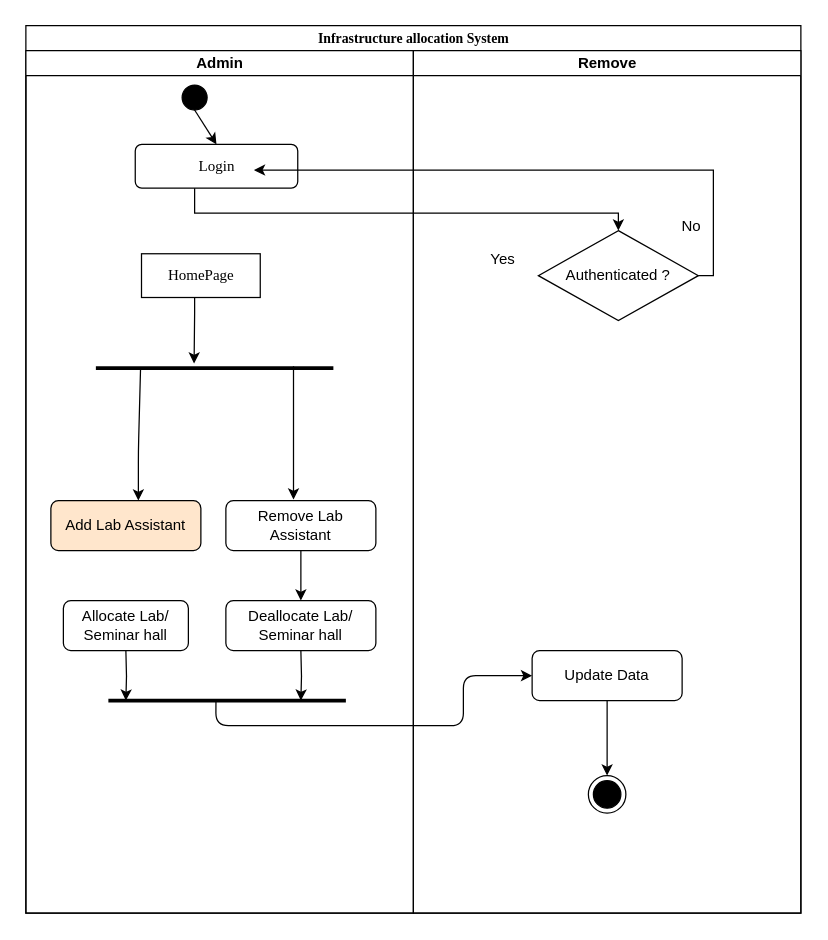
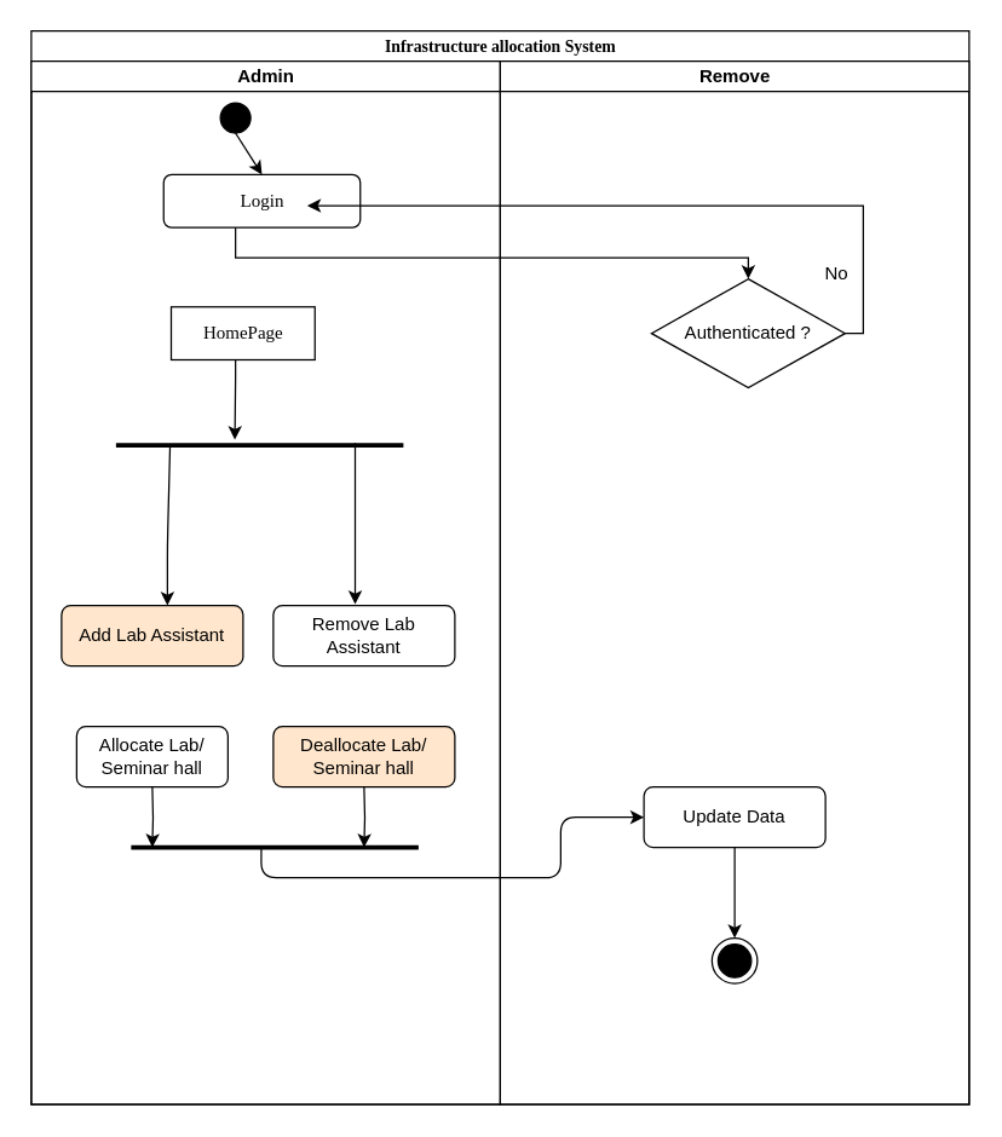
- <mxCell id="22" value="Yes" style="text;html=1;resizable=0;points=[];autosize=1;align=left;verticalAlign=top;spacingTop=-4;" parent="20" vertex="1"><mxGeometry x="60" y="157" width="40" height="20" as="geometry" /></mxCell>
- <mxCell id="8" style="edgeStyle=orthogonalEdgeStyle;rounded=0;orthogonalLoop=1;jettySize=auto;html=1;" parent="3" source="9" target="10" edge="1"><mxGeometry relative="1" as="geometry" /></mxCell>
- <mxCell id="10" value="&lt;div&gt;Deallocate Lab/&lt;/div&gt;&lt;div&gt;Seminar hall&lt;br&gt;&lt;/div&gt;" style="rounded=1;whiteSpace=wrap;html=1;fillColor=#FFFFFF;" parent="3" vertex="1"><mxGeometry x="160" y="440" width="120" height="40" as="geometry" /></mxCell>
+ <mxCell id="10" value="&lt;div&gt;Deallocate Lab/&lt;/div&gt;&lt;div&gt;Seminar hall&lt;br&gt;&lt;/div&gt;" style="rounded=1;whiteSpace=wrap;html=1;fillColor=#ffe6cc;" parent="3" vertex="1"><mxGeometry x="160" y="440" width="120" height="40" as="geometry" /></mxCell>
